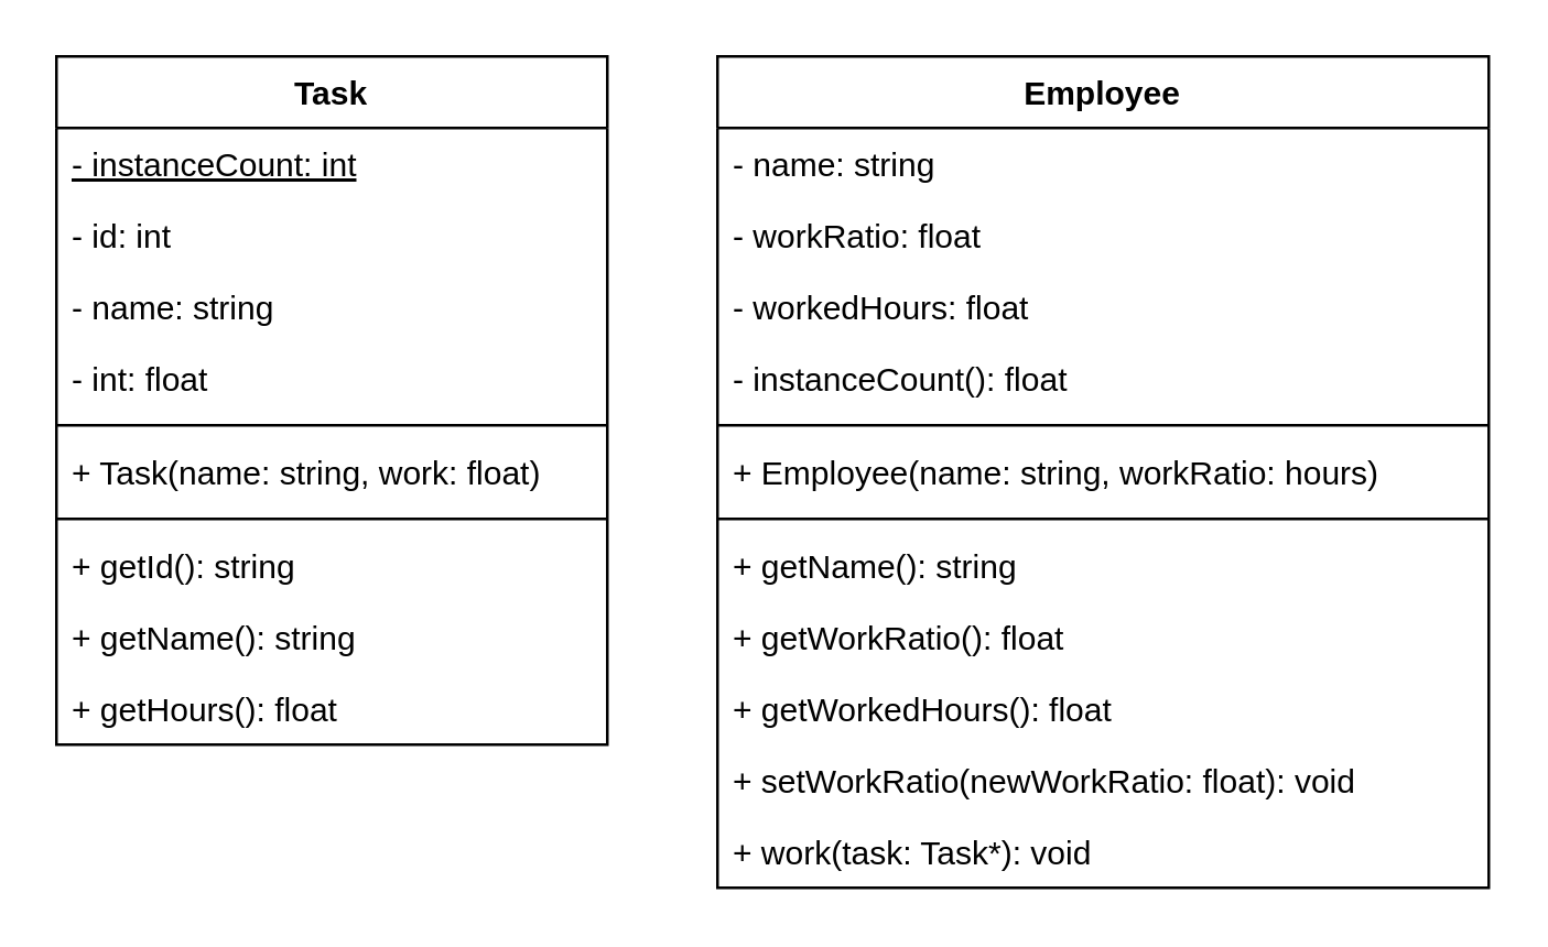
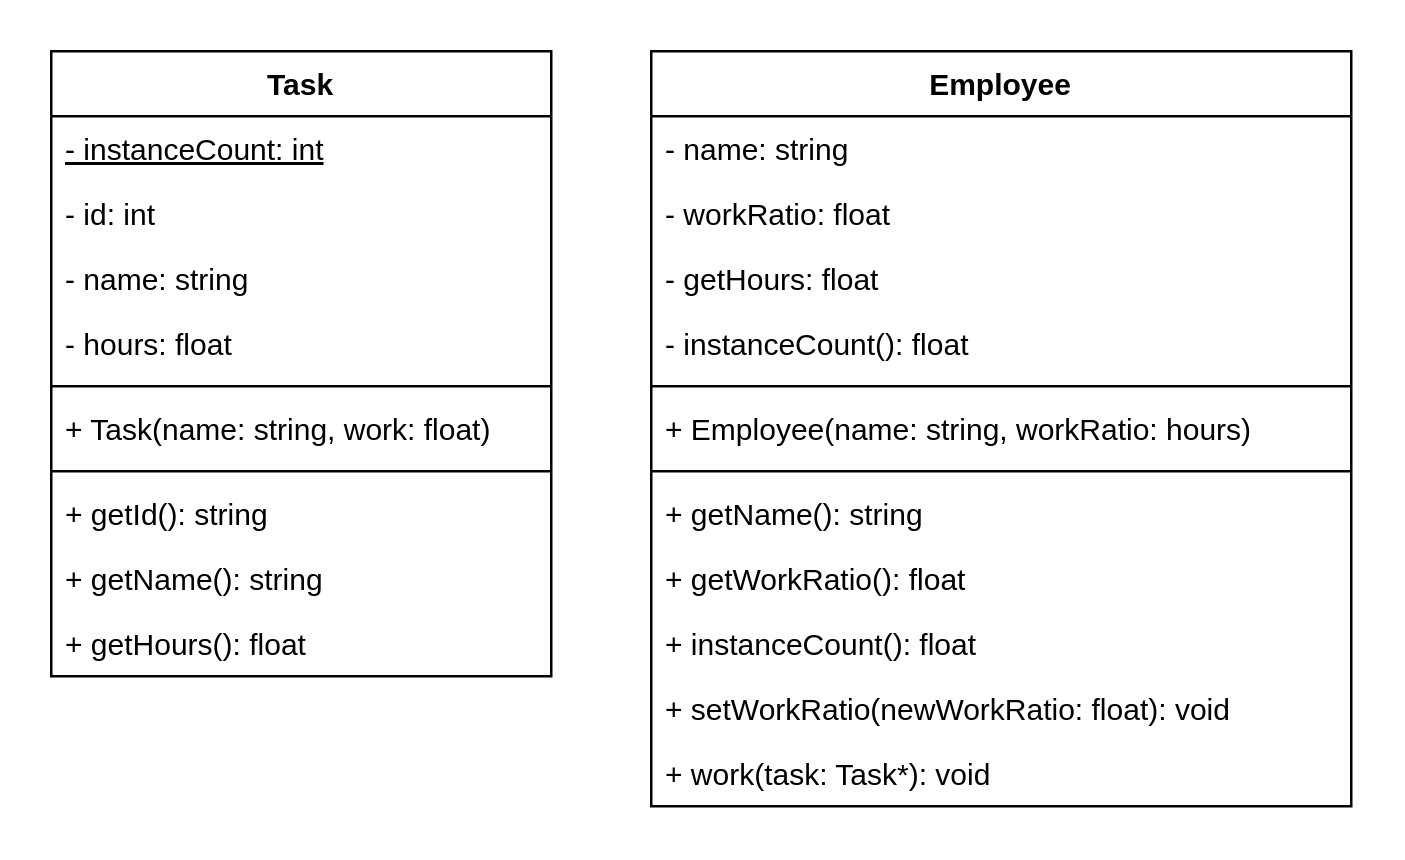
- <mxCell id="16" value="- workedHours: float" style="text;strokeColor=none;fillColor=none;align=left;verticalAlign=top;spacingLeft=4;spacingRight=4;overflow=hidden;rotatable=0;points=[[0,0.5],[1,0.5]];portConstraint=eastwest;" parent="13" vertex="1"><mxGeometry y="78" width="280" height="26" as="geometry" /></mxCell>
+ <mxCell id="16" value="- getHours: float" style="text;strokeColor=none;fillColor=none;align=left;verticalAlign=top;spacingLeft=4;spacingRight=4;overflow=hidden;rotatable=0;points=[[0,0.5],[1,0.5]];portConstraint=eastwest;" parent="13" vertex="1"><mxGeometry y="78" width="280" height="26" as="geometry" /></mxCell>
- <mxCell id="6" value="- int: float" style="text;strokeColor=none;fillColor=none;align=left;verticalAlign=top;spacingLeft=4;spacingRight=4;overflow=hidden;rotatable=0;points=[[0,0.5],[1,0.5]];portConstraint=eastwest;" parent="2" vertex="1"><mxGeometry y="104" width="200" height="26" as="geometry" /></mxCell>
+ <mxCell id="6" value="- hours: float" style="text;strokeColor=none;fillColor=none;align=left;verticalAlign=top;spacingLeft=4;spacingRight=4;overflow=hidden;rotatable=0;points=[[0,0.5],[1,0.5]];portConstraint=eastwest;" parent="2" vertex="1"><mxGeometry y="104" width="200" height="26" as="geometry" /></mxCell>
- <mxCell id="23" value="+ getWorkedHours(): float" style="text;strokeColor=none;fillColor=none;align=left;verticalAlign=top;spacingLeft=4;spacingRight=4;overflow=hidden;rotatable=0;points=[[0,0.5],[1,0.5]];portConstraint=eastwest;" parent="13" vertex="1"><mxGeometry y="224" width="280" height="26" as="geometry" /></mxCell>
+ <mxCell id="23" value="+ instanceCount(): float" style="text;strokeColor=none;fillColor=none;align=left;verticalAlign=top;spacingLeft=4;spacingRight=4;overflow=hidden;rotatable=0;points=[[0,0.5],[1,0.5]];portConstraint=eastwest;" parent="13" vertex="1"><mxGeometry y="224" width="280" height="26" as="geometry" /></mxCell>
